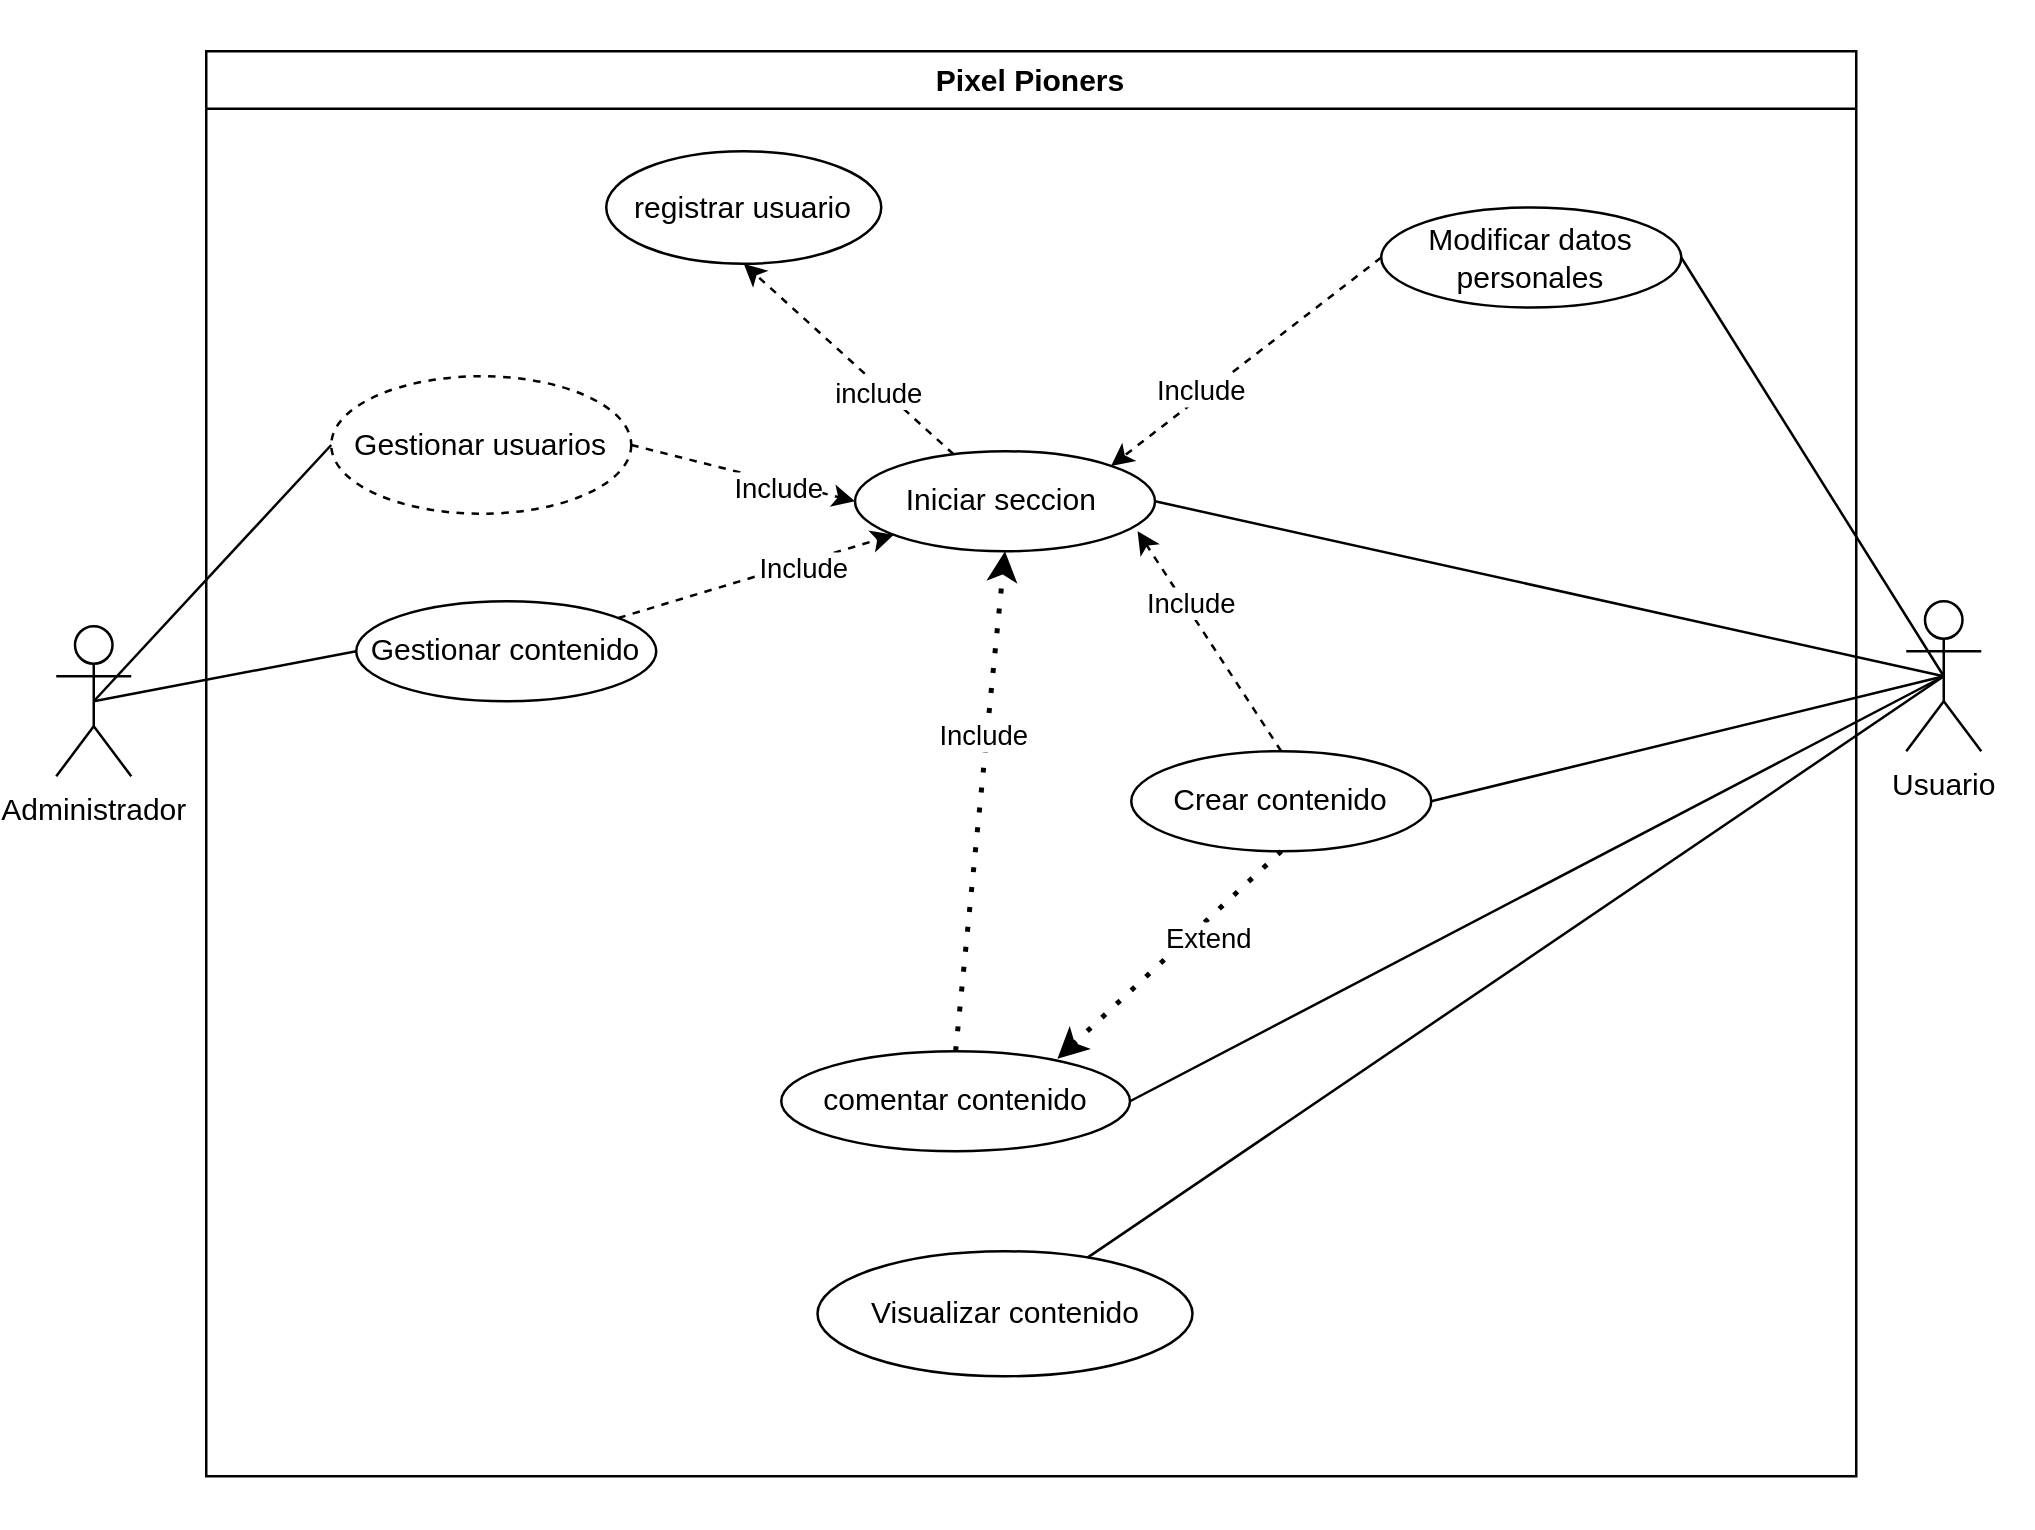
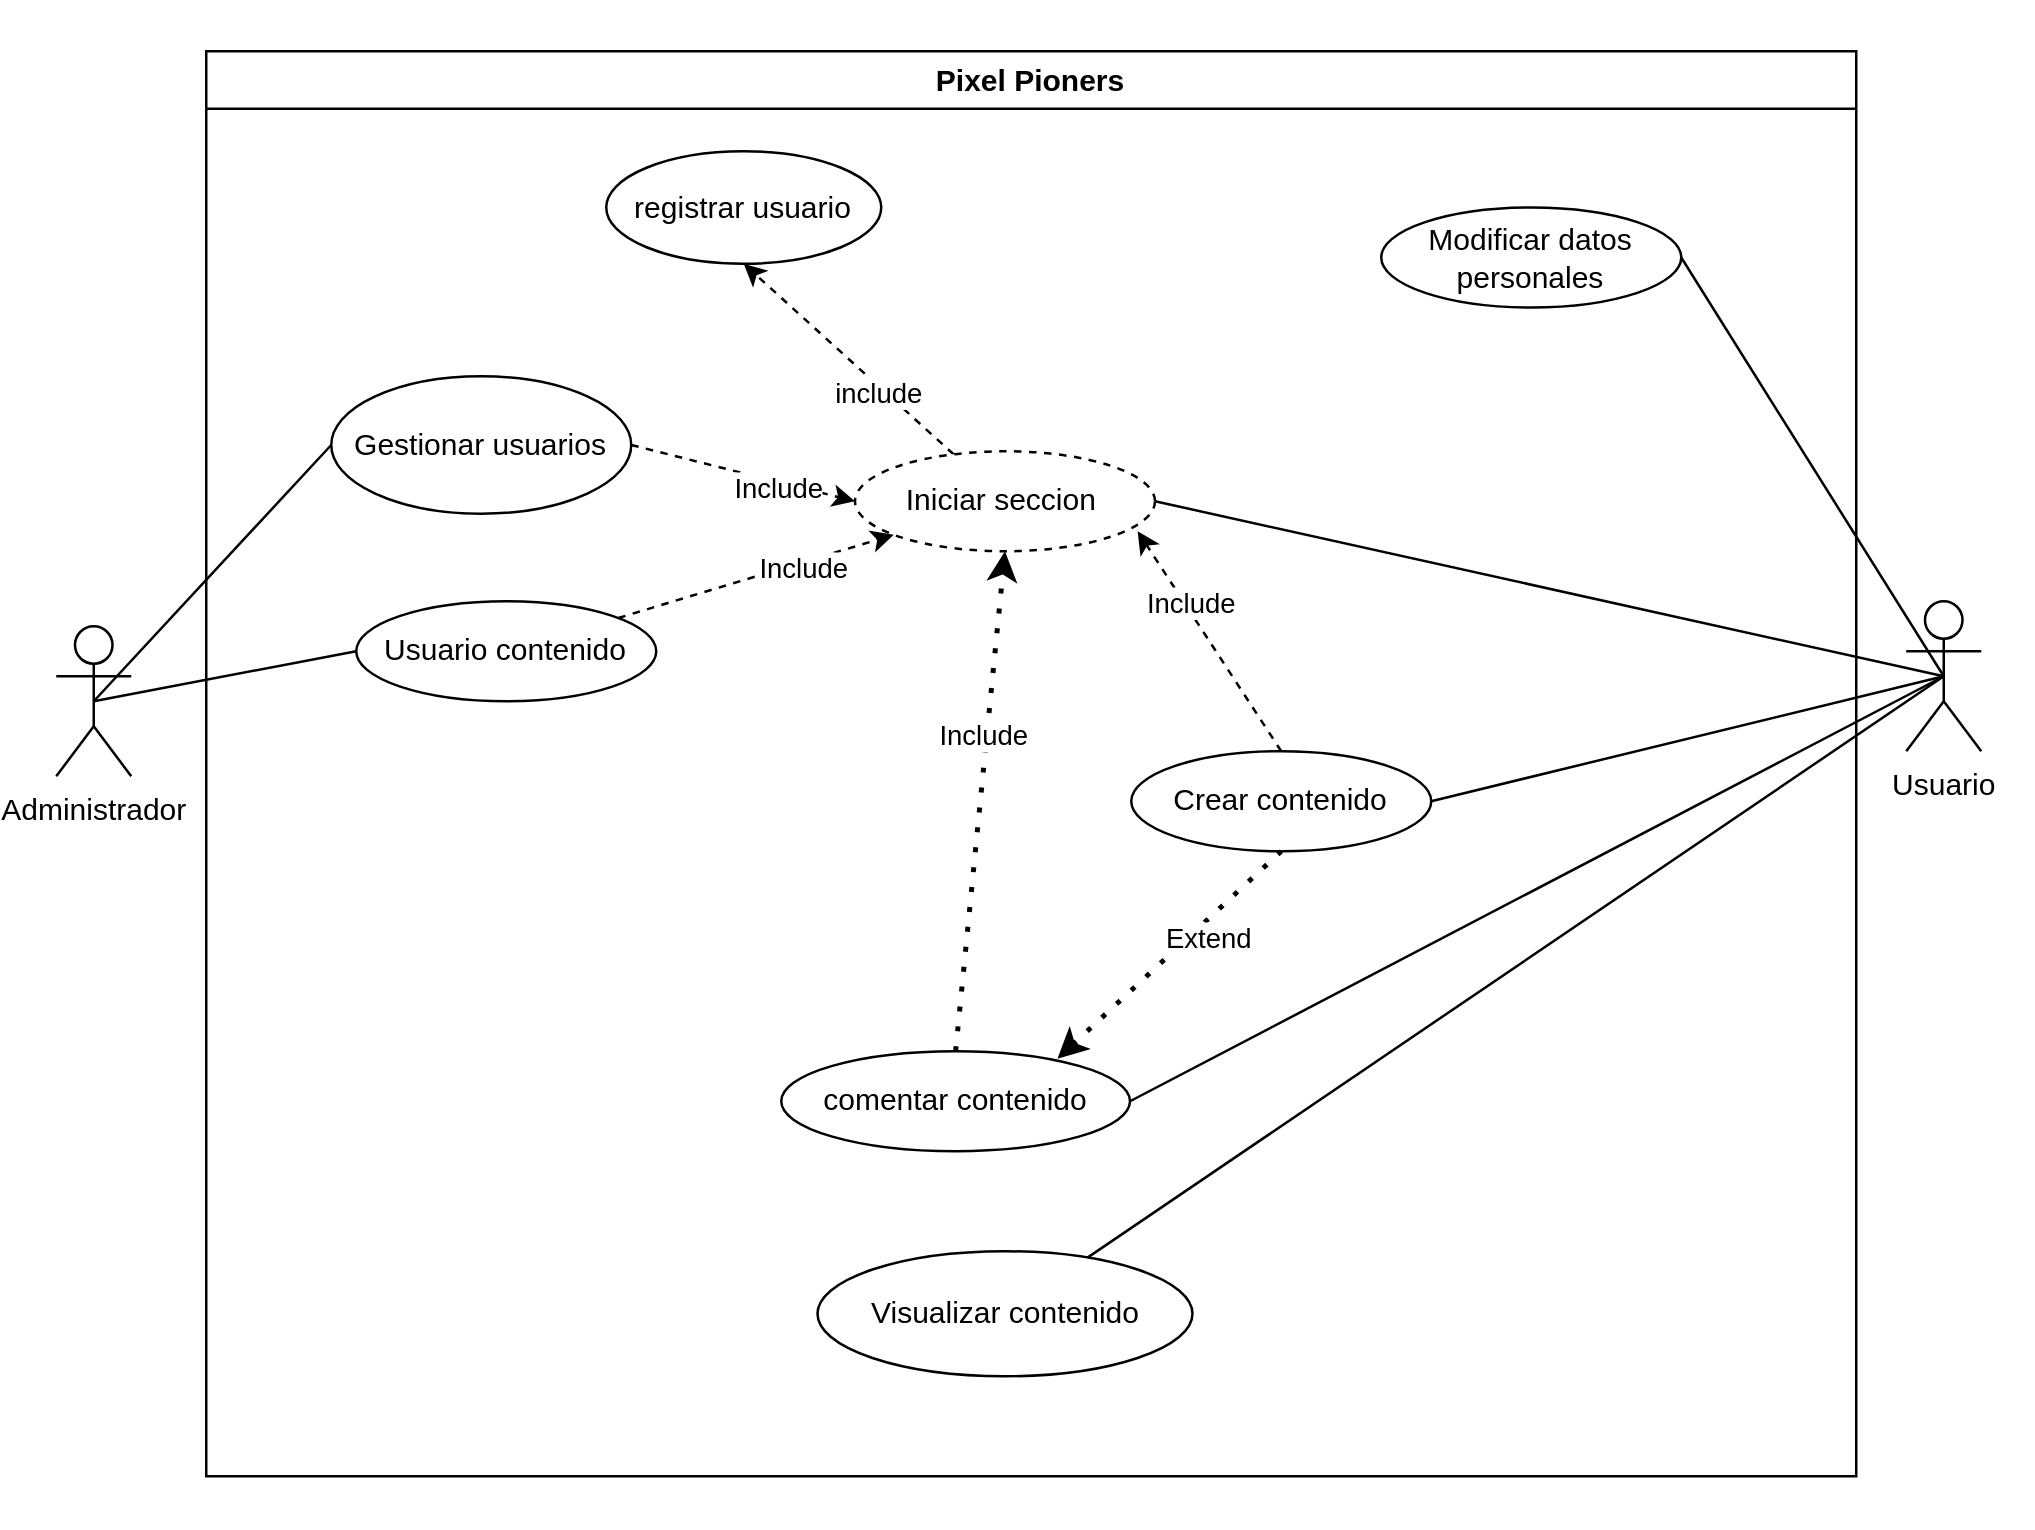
- <mxCell id="17" value="" style="endArrow=classic;dashed=1;html=1;rounded=0;entryX=1;entryY=0;entryDx=0;entryDy=0;exitX=0;exitY=0.5;exitDx=0;exitDy=0;endFill=1;" edge="1" parent="2" source="16" target="6"><mxGeometry width="50" height="50" relative="1" as="geometry"><mxPoint x="432.21" y="188" as="sourcePoint" /><mxPoint x="336.0" y="130" as="targetPoint" /></mxGeometry></mxCell>
- <mxCell id="18" value="Include" style="edgeLabel;html=1;align=center;verticalAlign=middle;resizable=0;points=[];" vertex="1" connectable="0" parent="17"><mxGeometry x="0.323" y="-2" relative="1" as="geometry"><mxPoint as="offset" /></mxGeometry></mxCell>
- <mxCell id="19" value="Gestionar usuarios" style="ellipse;whiteSpace=wrap;html=1;dashed=1;" vertex="1" parent="2"><mxGeometry x="50" y="130" width="120" height="55" as="geometry" /></mxCell>
+ <mxCell id="19" value="Gestionar usuarios" style="ellipse;whiteSpace=wrap;html=1;" vertex="1" parent="2"><mxGeometry x="50" y="130" width="120" height="55" as="geometry" /></mxCell>
- <mxCell id="6" value="Iniciar seccion&amp;nbsp;" style="ellipse;whiteSpace=wrap;html=1;" vertex="1" parent="2"><mxGeometry x="259.5" y="160" width="120" height="40" as="geometry" /></mxCell>
+ <mxCell id="6" value="Iniciar seccion&amp;nbsp;" style="ellipse;whiteSpace=wrap;html=1;dashed=1;" vertex="1" parent="2"><mxGeometry x="259.5" y="160" width="120" height="40" as="geometry" /></mxCell>
- <mxCell id="22" value="Gestionar contenido" style="ellipse;whiteSpace=wrap;html=1;" vertex="1" parent="2"><mxGeometry x="60" y="220" width="120" height="40" as="geometry" /></mxCell>
+ <mxCell id="22" value="Usuario contenido" style="ellipse;whiteSpace=wrap;html=1;" vertex="1" parent="2"><mxGeometry x="60" y="220" width="120" height="40" as="geometry" /></mxCell>
